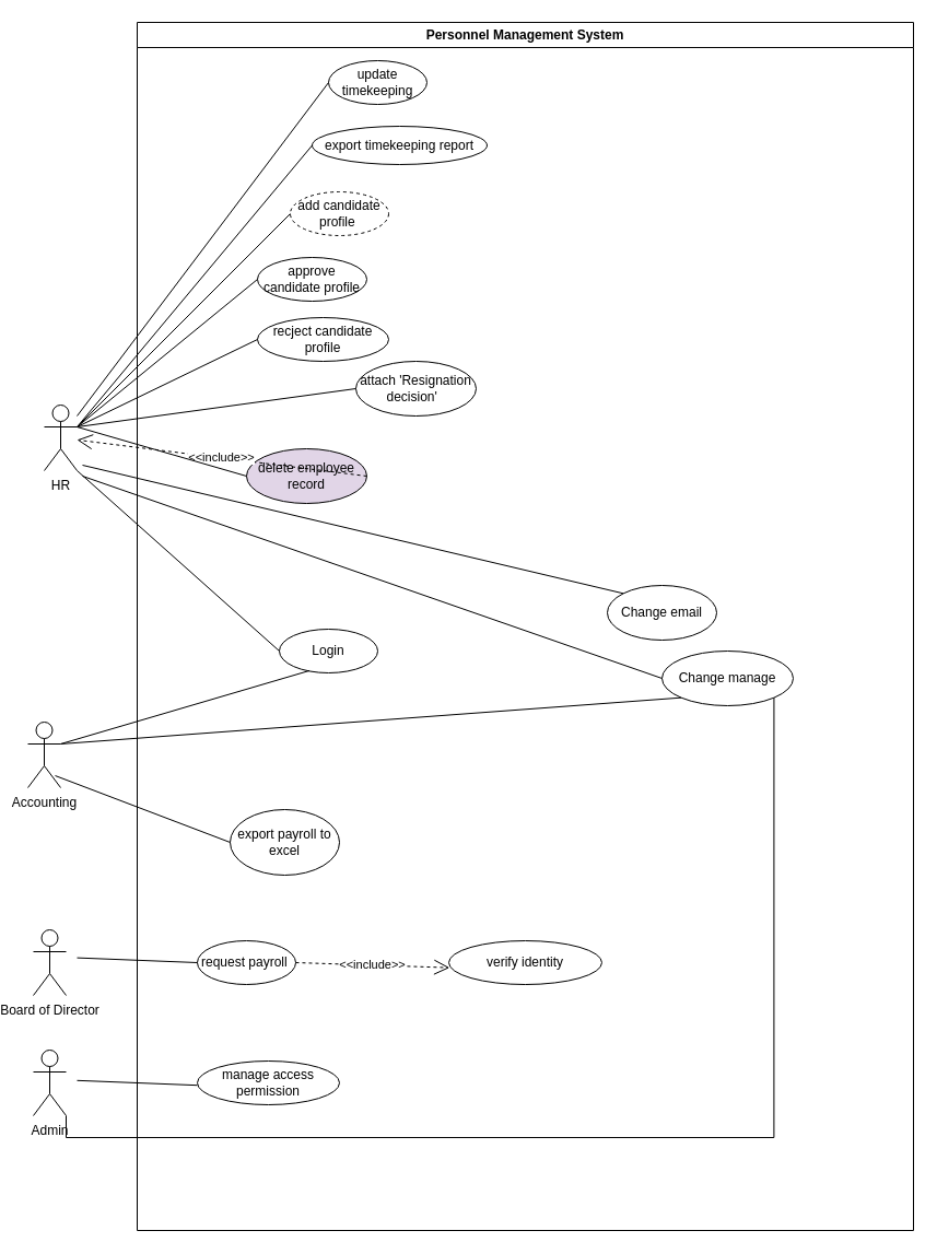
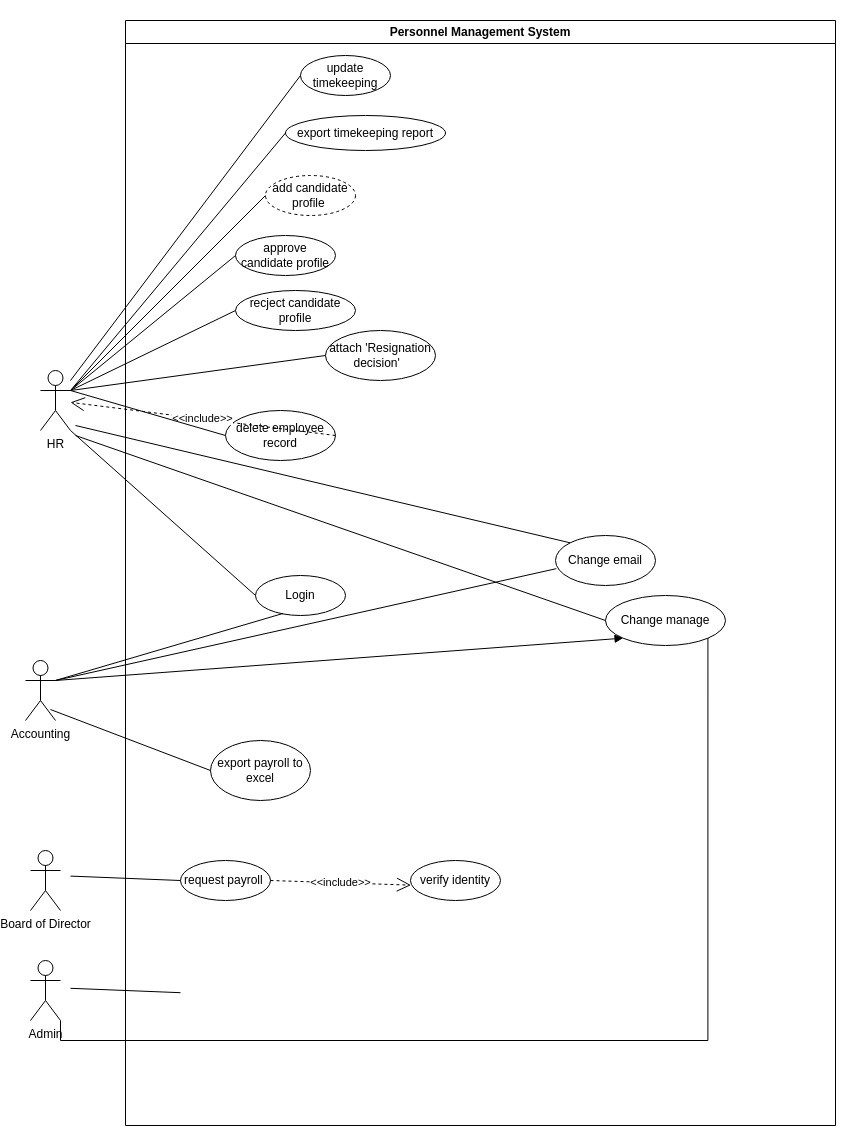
- <mxCell id="12" value="delete employee record" style="ellipse;whiteSpace=wrap;html=1;fillColor=#e1d5e7;" parent="4" vertex="1"><mxGeometry x="100" y="390" width="110" height="50" as="geometry" /></mxCell>
+ <mxCell id="12" value="delete employee record" style="ellipse;whiteSpace=wrap;html=1;" parent="4" vertex="1"><mxGeometry x="100" y="390" width="110" height="50" as="geometry" /></mxCell>
+ <mxCell id="37" value="" style="endArrow=none;html=1;rounded=0;entryX=0.008;entryY=0.663;entryDx=0;entryDy=0;exitX=1;exitY=0.333;exitDx=0;exitDy=0;exitPerimeter=0;entryPerimeter=0;" edge="1" parent="1" source="3" target="16"><mxGeometry width="50" height="50" relative="1" as="geometry"><mxPoint x="80" y="435" as="sourcePoint" /><mxPoint x="575" y="552" as="targetPoint" /></mxGeometry></mxCell>
- <mxCell id="38" value="" style="endArrow=none;html=1;rounded=0;entryX=0;entryY=1;entryDx=0;entryDy=0;exitX=1;exitY=0.333;exitDx=0;exitDy=0;exitPerimeter=0;" edge="1" parent="1" source="3" target="18"><mxGeometry width="50" height="50" relative="1" as="geometry"><mxPoint x="90" y="445" as="sourcePoint" /><mxPoint x="585" y="562" as="targetPoint" /></mxGeometry></mxCell>
+ <mxCell id="38" value="" style="endArrow=block;html=1;rounded=0;entryX=0;entryY=1;entryDx=0;entryDy=0;exitX=1;exitY=0.333;exitDx=0;exitDy=0;exitPerimeter=0;" edge="1" parent="1" source="3" target="18"><mxGeometry width="50" height="50" relative="1" as="geometry"><mxPoint x="90" y="445" as="sourcePoint" /><mxPoint x="585" y="562" as="targetPoint" /></mxGeometry></mxCell>
- <mxCell id="7" value="verify identity" style="ellipse;whiteSpace=wrap;html=1;" parent="4" vertex="1"><mxGeometry x="285" y="840" width="140" height="40" as="geometry" /></mxCell>
+ <mxCell id="7" value="verify identity" style="ellipse;whiteSpace=wrap;html=1;" parent="4" vertex="1"><mxGeometry x="285" y="840" width="90" height="40" as="geometry" /></mxCell>
- <mxCell id="21" value="manage access permission" style="ellipse;whiteSpace=wrap;html=1;" parent="4" vertex="1"><mxGeometry x="55" y="950" width="130" height="40" as="geometry" /></mxCell>
